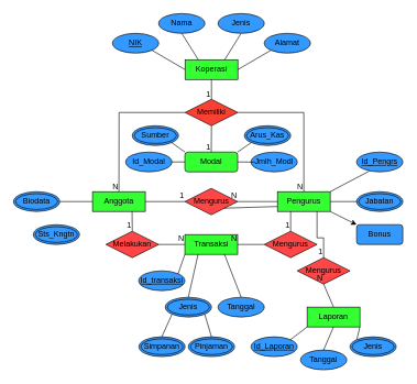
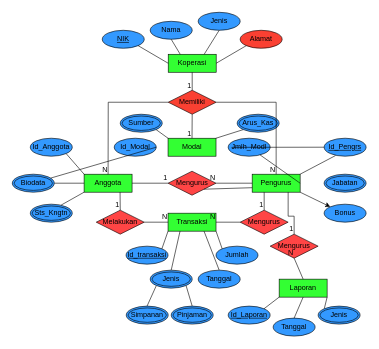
- <mxCell id="21" value="Nama" style="ellipse;whiteSpace=wrap;html=1;align=center;fontStyle=0;fillColor=#3399FF;" parent="1" vertex="1"><mxGeometry x="240" y="20" width="70" height="30" as="geometry" /></mxCell>
+ <mxCell id="21" value="Nama" style="ellipse;whiteSpace=wrap;html=1;align=center;fontStyle=0;fillColor=#3399FF;" parent="1" vertex="1"><mxGeometry x="250" y="35" width="70" height="30" as="geometry" /></mxCell>
- <mxCell id="10" value="Alamat" style="ellipse;whiteSpace=wrap;html=1;align=center;fontStyle=0;fillColor=#3399FF;" parent="1" vertex="1"><mxGeometry x="400" y="50" width="70" height="30" as="geometry" /></mxCell>
+ <mxCell id="10" value="Alamat" style="ellipse;whiteSpace=wrap;html=1;align=center;fontStyle=0;fillColor=#fa4032;" parent="1" vertex="1"><mxGeometry x="400" y="50" width="70" height="30" as="geometry" /></mxCell>
- <mxCell id="53" value="Arus_Kas" style="ellipse;shape=doubleEllipse;margin=3;whiteSpace=wrap;html=1;align=center;fillColor=#3399FF;" parent="1" vertex="1"><mxGeometry x="370" y="190" width="70" height="30" as="geometry" /></mxCell>
+ <mxCell id="53" value="Arus_Kas" style="ellipse;shape=doubleEllipse;margin=3;whiteSpace=wrap;html=1;align=center;fillColor=#3399FF;" parent="1" vertex="1"><mxGeometry x="395" y="190" width="70" height="30" as="geometry" /></mxCell>
+ <mxCell id="13" value="Id_Anggota" style="ellipse;whiteSpace=wrap;html=1;align=center;fontStyle=0;fillColor=#3399FF;" parent="1" vertex="1"><mxGeometry x="50" y="230" width="70" height="30" as="geometry" /></mxCell>
- <mxCell id="81" value="" style="endArrow=none;html=1;rounded=0;exitX=1;exitY=0.5;exitDx=0;exitDy=0;entryX=0;entryY=0.5;entryDx=0;entryDy=0;" parent="1" source="12" target="4" edge="1"><mxGeometry relative="1" as="geometry"><mxPoint x="330" y="300" as="sourcePoint" /><mxPoint x="490" y="300" as="targetPoint" /></mxGeometry></mxCell>
+ <mxCell id="81" value="" style="endArrow=none;html=1;rounded=0;exitX=1;exitY=0.5;exitDx=0;exitDy=0;" parent="1" source="12" target="51" edge="1"><mxGeometry relative="1" as="geometry"><mxPoint x="330" y="300" as="sourcePoint" /><mxPoint x="490" y="300" as="targetPoint" /></mxGeometry></mxCell>
- <mxCell id="4" value="Modal" style="whiteSpace=wrap;html=1;align=center;fillColor=#33FF33;rounded=1;" parent="1" vertex="1"><mxGeometry x="279.72" y="230" width="80" height="30" as="geometry" /></mxCell>
+ <mxCell id="4" value="Modal" style="whiteSpace=wrap;html=1;align=center;fillColor=#33FF33;" parent="1" vertex="1"><mxGeometry x="279.72" y="230" width="80" height="30" as="geometry" /></mxCell>
- <mxCell id="84" value="" style="endArrow=none;html=1;rounded=0;exitX=0.083;exitY=0.507;exitDx=0;exitDy=0;exitPerimeter=0;entryX=1;entryY=0.5;entryDx=0;entryDy=0;" parent="1" source="20" target="4" edge="1"><mxGeometry relative="1" as="geometry"><mxPoint x="330" y="300" as="sourcePoint" /><mxPoint x="490" y="300" as="targetPoint" /></mxGeometry></mxCell>
+ <mxCell id="84" value="" style="endArrow=none;html=1;rounded=0;exitX=0.083;exitY=0.507;exitDx=0;exitDy=0;exitPerimeter=0;" parent="1" source="20" target="11" edge="1"><mxGeometry relative="1" as="geometry"><mxPoint x="330" y="300" as="sourcePoint" /><mxPoint x="490" y="300" as="targetPoint" /></mxGeometry></mxCell>
+ <mxCell id="24" value="" style="endArrow=none;html=1;rounded=0;exitX=1;exitY=1;exitDx=0;exitDy=0;entryX=0;entryY=0;entryDx=0;entryDy=0;" parent="1" source="13" target="3" edge="1"><mxGeometry relative="1" as="geometry"><mxPoint x="240" y="85" as="sourcePoint" /><mxPoint x="290" y="115" as="targetPoint" /></mxGeometry></mxCell>
- <mxCell id="60" value="" style="endArrow=none;html=1;rounded=0;entryX=0;entryY=0.5;entryDx=0;entryDy=0;exitX=1;exitY=0.5;exitDx=0;exitDy=0;" parent="1" source="7" target="46" edge="1"><mxGeometry relative="1" as="geometry"><mxPoint x="320" y="275" as="sourcePoint" /><mxPoint x="480" y="275" as="targetPoint" /></mxGeometry></mxCell>
+ <mxCell id="60" value="" style="endArrow=none;html=1;rounded=0;exitX=1;exitY=0.5;exitDx=0;exitDy=0;" parent="1" source="7" target="20" edge="1"><mxGeometry relative="1" as="geometry"><mxPoint x="320" y="275" as="sourcePoint" /><mxPoint x="480" y="275" as="targetPoint" /></mxGeometry></mxCell>
+ <mxCell id="26" value="" style="endArrow=none;html=1;rounded=0;exitX=0.733;exitY=0.054;exitDx=0;exitDy=0;entryX=0;entryY=1;entryDx=0;entryDy=0;exitPerimeter=0;" parent="1" source="52" target="3" edge="1"><mxGeometry relative="1" as="geometry"><mxPoint x="90" y="290" as="sourcePoint" /><mxPoint x="150" y="315" as="targetPoint" /></mxGeometry></mxCell>
- <mxCell id="14" value="Bonus" style="whiteSpace=wrap;html=1;align=center;fontStyle=0;fillColor=#3399FF;rounded=1;" parent="1" vertex="1"><mxGeometry x="540" y="340" width="70" height="30" as="geometry" /></mxCell>
+ <mxCell id="14" value="Bonus" style="ellipse;whiteSpace=wrap;html=1;align=center;fontStyle=0;fillColor=#3399FF;" parent="1" vertex="1"><mxGeometry x="540" y="340" width="70" height="30" as="geometry" /></mxCell>
+ <mxCell id="35" value="" style="endArrow=none;html=1;rounded=0;exitX=0;exitY=0;exitDx=0;exitDy=0;entryX=1;entryY=1;entryDx=0;entryDy=0;" parent="1" source="17" target="5" edge="1"><mxGeometry relative="1" as="geometry"><mxPoint x="375" y="460" as="sourcePoint" /><mxPoint x="360" y="390" as="targetPoint" /></mxGeometry></mxCell>
+ <mxCell id="17" value="Jumlah" style="ellipse;whiteSpace=wrap;html=1;align=center;fontStyle=0;fillColor=#3399FF;" parent="1" vertex="1"><mxGeometry x="359.72" y="410" width="70" height="30" as="geometry" /></mxCell>
